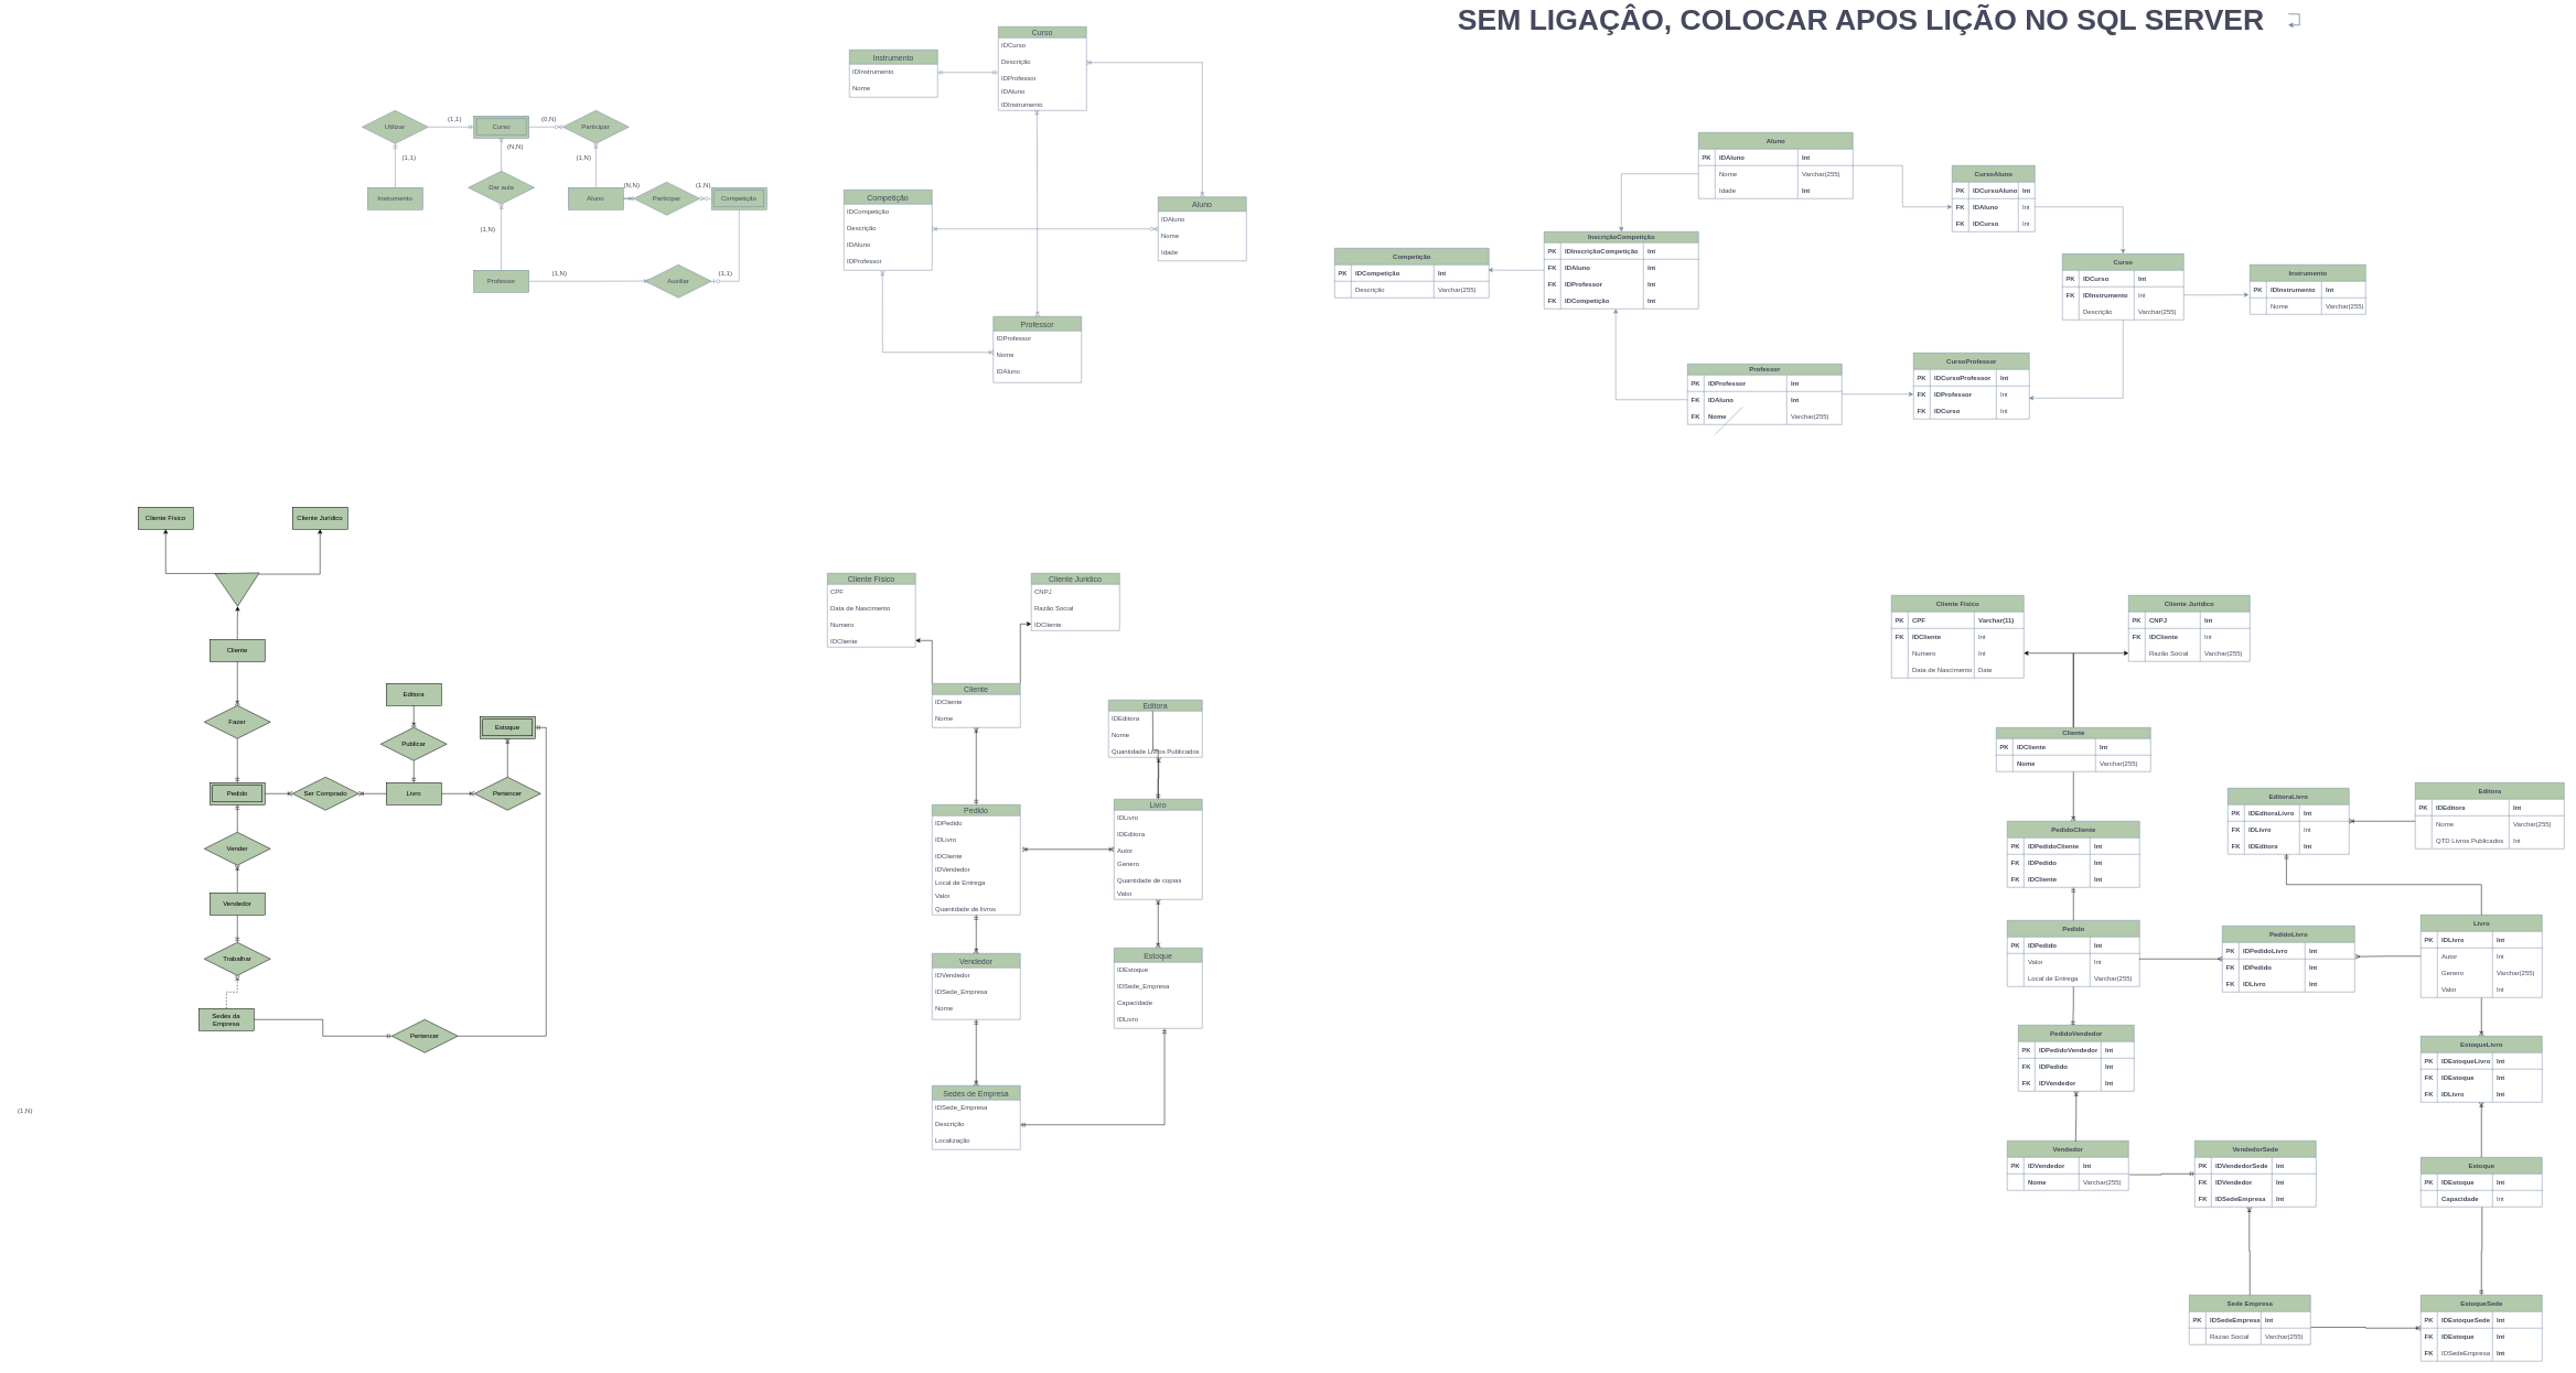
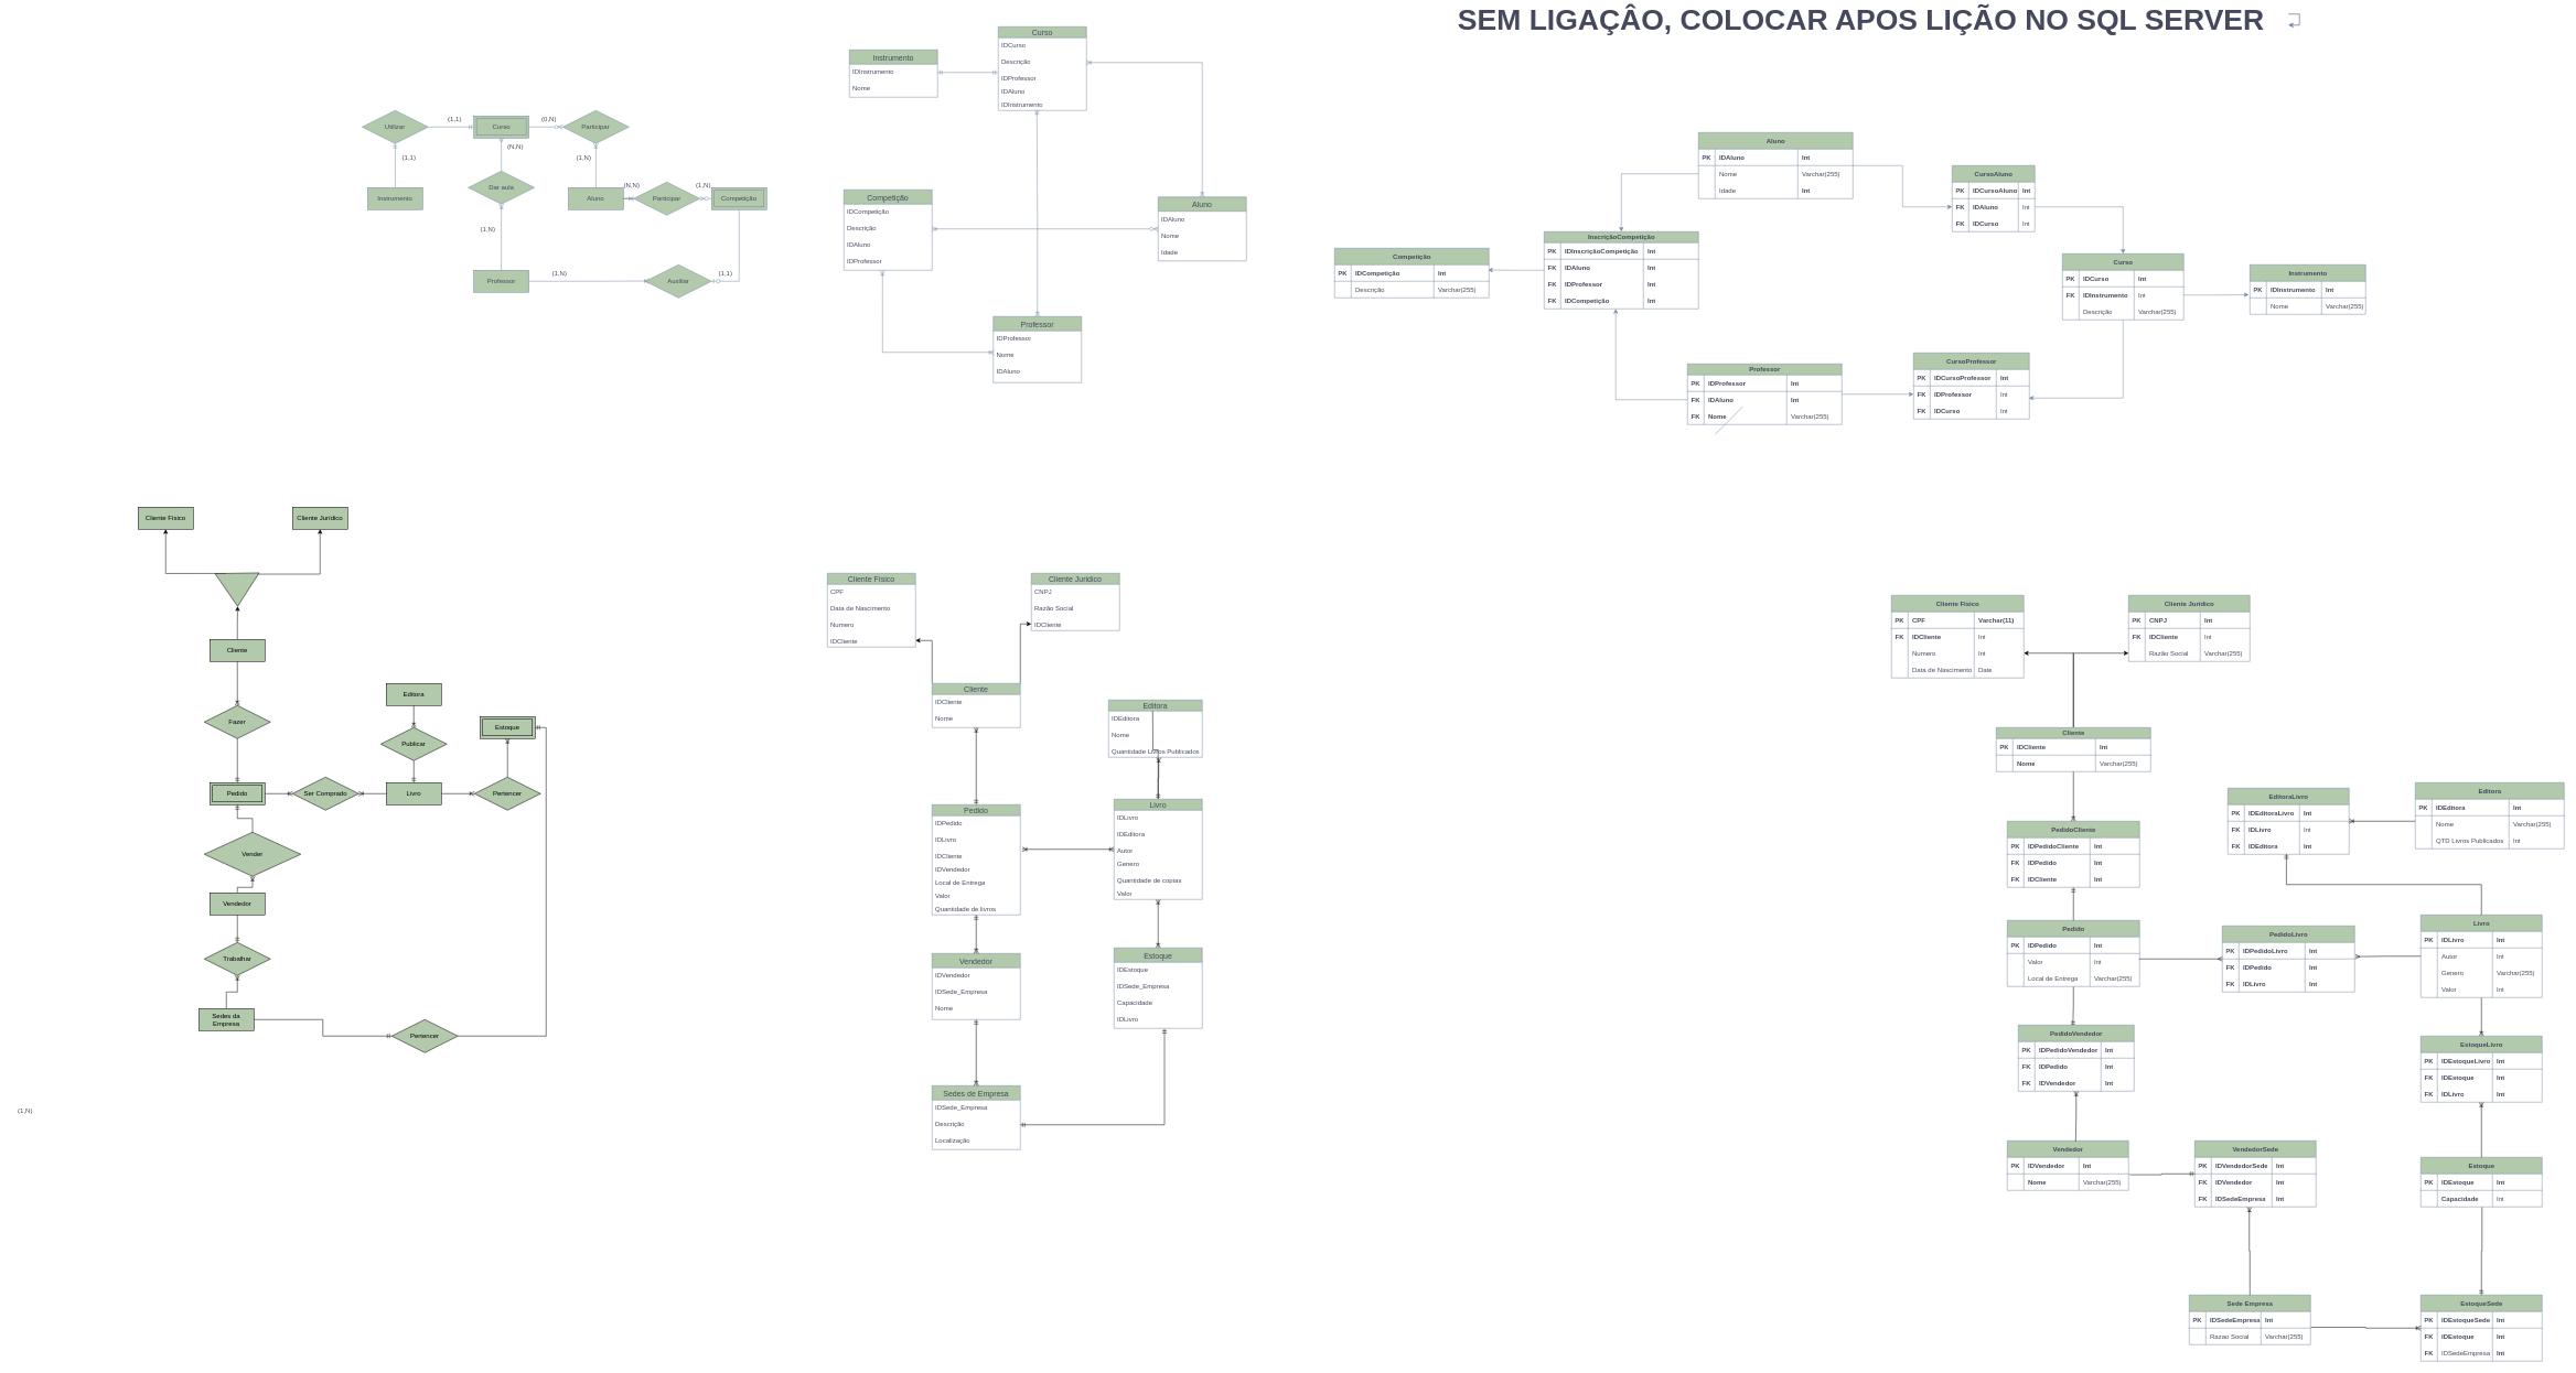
- <mxCell id="177" value="Vender" style="shape=rhombus;perimeter=rhombusPerimeter;whiteSpace=wrap;html=1;align=center;labelBackgroundColor=none;fillColor=#B2C9AB;strokeColor=#000000;fontColor=#000000;" vertex="1" parent="1"><mxGeometry x="370" y="1510" width="120" height="60" as="geometry" /></mxCell>
+ <mxCell id="177" value="Vender" style="shape=rhombus;perimeter=rhombusPerimeter;whiteSpace=wrap;html=1;align=center;labelBackgroundColor=none;fillColor=#B2C9AB;strokeColor=#000000;fontColor=#000000;" vertex="1" parent="1"><mxGeometry x="370" y="1510" width="175" height="80" as="geometry" /></mxCell>
- <mxCell id="173" style="edgeStyle=orthogonalEdgeStyle;rounded=0;orthogonalLoop=1;jettySize=auto;html=1;entryX=0.5;entryY=1;entryDx=0;entryDy=0;endArrow=ERoneToMany;endFill=0;dashed=1;" edge="1" parent="1" source="175" target="178"><mxGeometry relative="1" as="geometry" /></mxCell>
+ <mxCell id="173" style="edgeStyle=orthogonalEdgeStyle;rounded=0;orthogonalLoop=1;jettySize=auto;html=1;entryX=0.5;entryY=1;entryDx=0;entryDy=0;endArrow=ERoneToMany;endFill=0;" edge="1" parent="1" source="175" target="178"><mxGeometry relative="1" as="geometry" /></mxCell>
